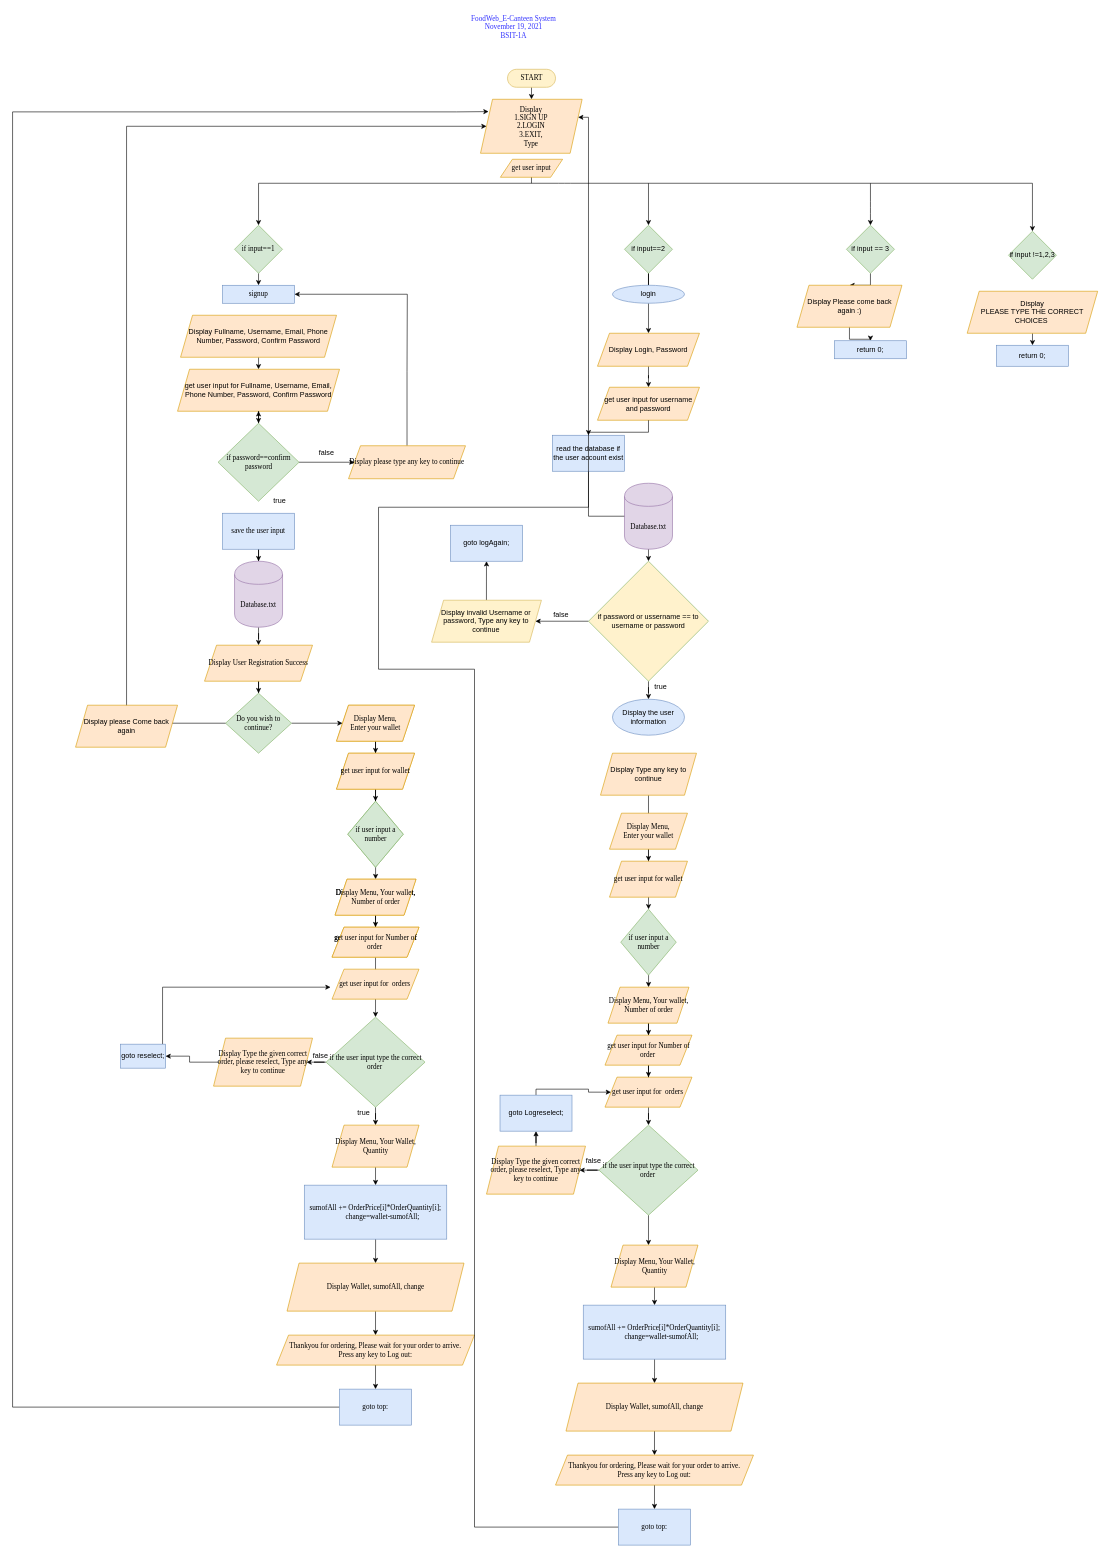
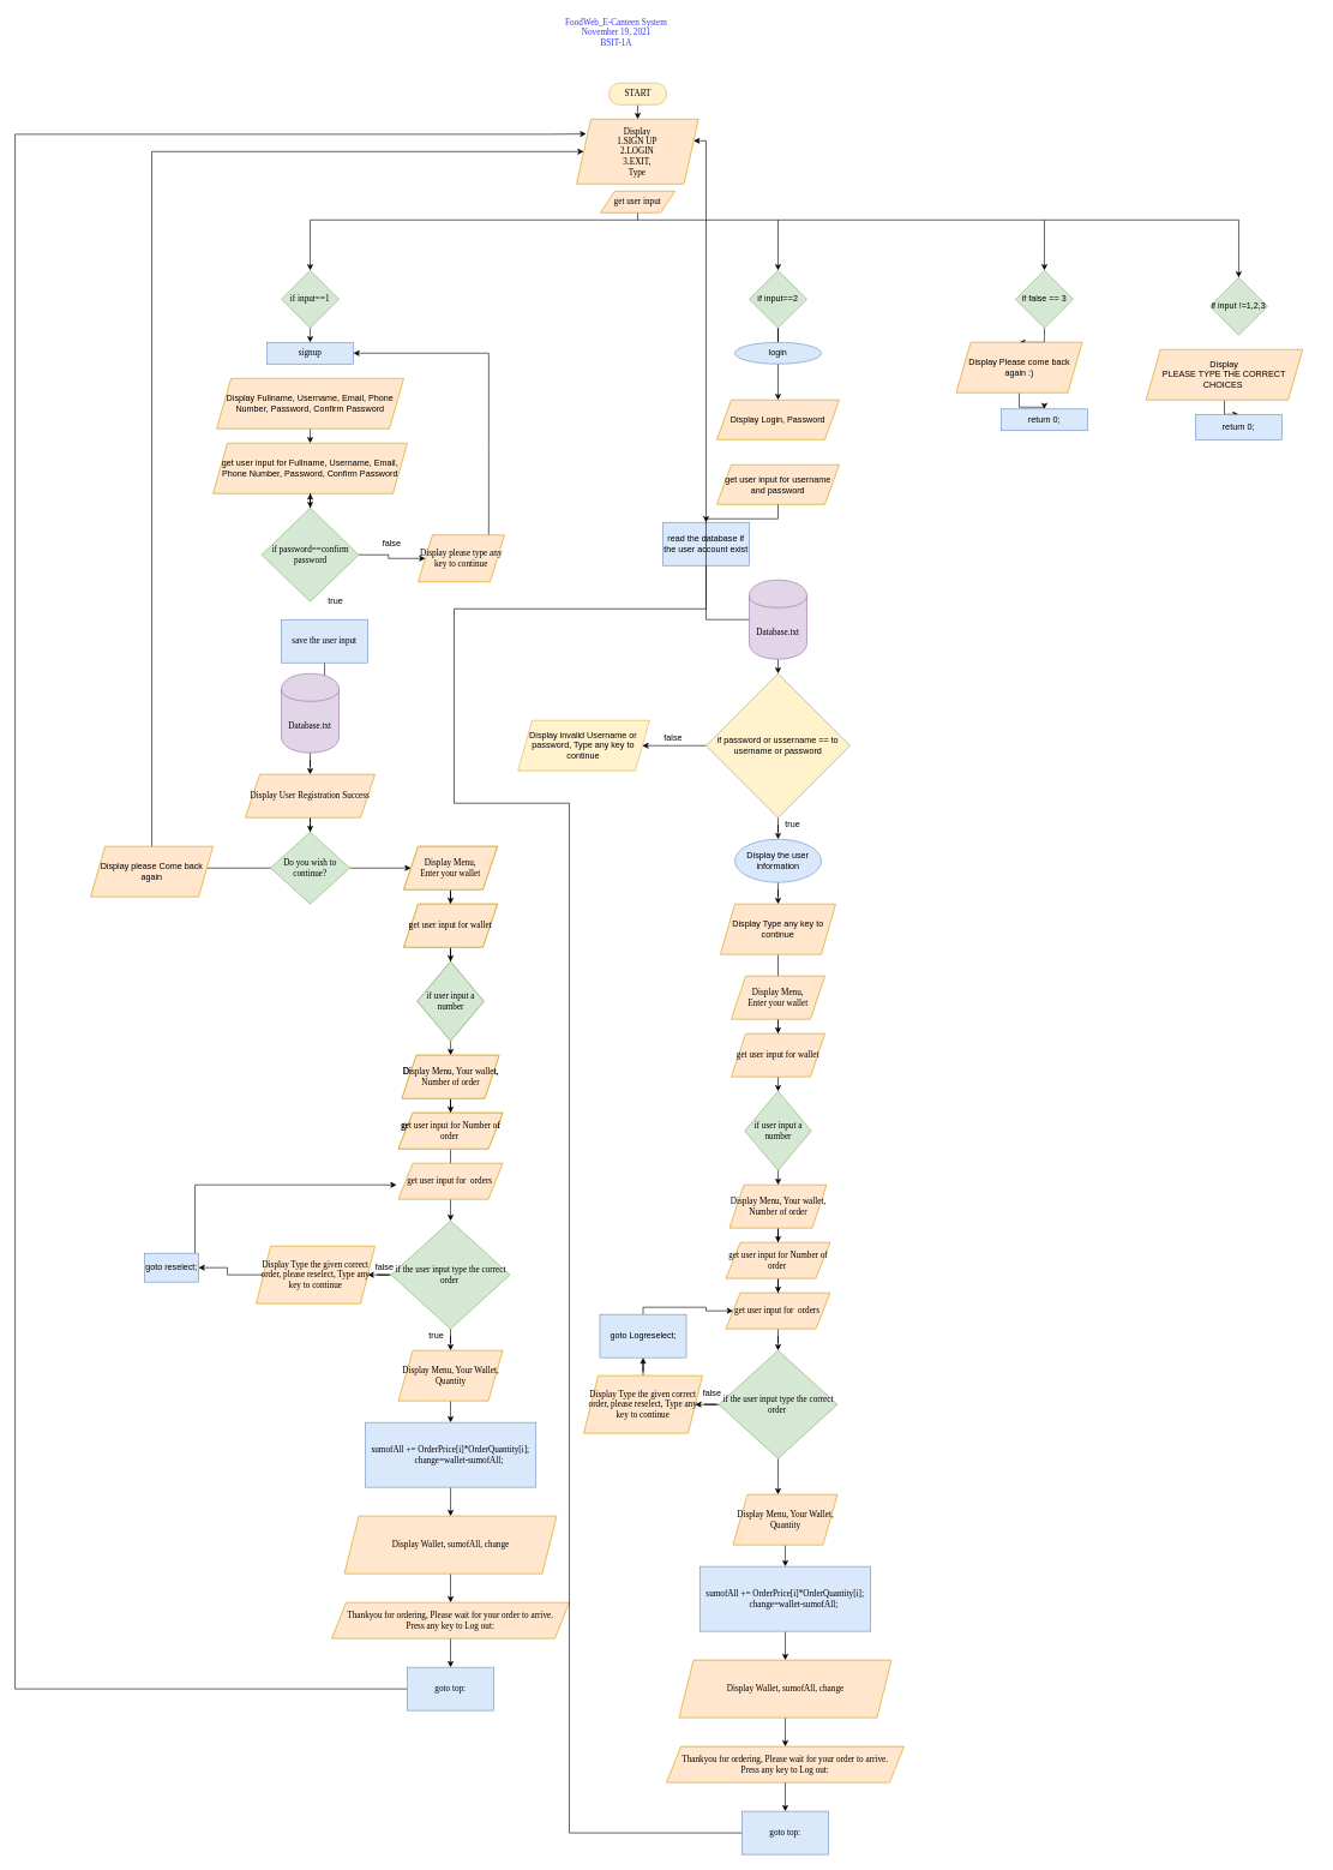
- <mxCell id="122" value="if input == 3" style="rhombus;whiteSpace=wrap;html=1;fillColor=#d5e8d4;strokeColor=#82b366;" parent="1" vertex="1"><mxGeometry x="1410" y="375" width="80" height="80" as="geometry" /></mxCell>
+ <mxCell id="122" value="if false == 3" style="rhombus;whiteSpace=wrap;html=1;fillColor=#d5e8d4;strokeColor=#82b366;" parent="1" vertex="1"><mxGeometry x="1410" y="375" width="80" height="80" as="geometry" /></mxCell>
- <mxCell id="130" value="Display&lt;br&gt;PLEASE TYPE THE CORRECT CHOICES&amp;nbsp;" style="shape=parallelogram;perimeter=parallelogramPerimeter;whiteSpace=wrap;html=1;fixedSize=1;strokeColor=#d79b00;fillColor=#ffe6cc;" parent="1" vertex="1"><mxGeometry x="1611.25" y="485" width="217.5" height="70" as="geometry" /></mxCell>
+ <mxCell id="130" value="Display&lt;br&gt;PLEASE TYPE THE CORRECT CHOICES&amp;nbsp;" style="shape=parallelogram;perimeter=parallelogramPerimeter;whiteSpace=wrap;html=1;fixedSize=1;strokeColor=#d79b00;fillColor=#ffe6cc;" parent="1" vertex="1"><mxGeometry x="1591.25" y="485" width="217.5" height="70" as="geometry" /></mxCell>
- <mxCell id="68" value="" style="edgeStyle=orthogonalEdgeStyle;rounded=0;orthogonalLoop=1;jettySize=auto;html=1;" parent="1" source="69" target="71" edge="1"><mxGeometry relative="1" as="geometry" /></mxCell>
- <mxCell id="24" value="Display please type any key to continue" style="shape=parallelogram;perimeter=parallelogramPerimeter;whiteSpace=wrap;html=1;fixedSize=1;fontFamily=Comic Sans MS;strokeColor=#d79b00;fillColor=#ffe6cc;" parent="1" vertex="1"><mxGeometry x="580" y="742.5" width="195" height="55" as="geometry" /></mxCell>
+ <mxCell id="24" value="Display please type any key to continue" style="shape=parallelogram;perimeter=parallelogramPerimeter;whiteSpace=wrap;html=1;fixedSize=1;fontFamily=Comic Sans MS;strokeColor=#d79b00;fillColor=#ffe6cc;" parent="1" vertex="1"><mxGeometry x="580" y="742.5" width="120" height="65" as="geometry" /></mxCell>
- <mxCell id="20" value="save the user input" style="whiteSpace=wrap;html=1;fontFamily=Comic Sans MS;strokeColor=#6c8ebf;fillColor=#dae8fc;" parent="1" vertex="1"><mxGeometry x="370" y="855" width="120" height="60" as="geometry" /></mxCell>
+ <mxCell id="20" value="save the user input" style="whiteSpace=wrap;html=1;fontFamily=Comic Sans MS;strokeColor=#6c8ebf;fillColor=#dae8fc;" parent="1" vertex="1"><mxGeometry x="390" y="860" width="120" height="60" as="geometry" /></mxCell>
- <mxCell id="77" value="goto logAgain;" style="whiteSpace=wrap;html=1;strokeColor=#6c8ebf;fillColor=#dae8fc;" parent="1" vertex="1"><mxGeometry x="750.005" y="875" width="120" height="60" as="geometry" /></mxCell>
- <mxCell id="75" value="" style="edgeStyle=orthogonalEdgeStyle;rounded=0;orthogonalLoop=1;jettySize=auto;html=1;entryX=0.5;entryY=1;entryDx=0;entryDy=0;" parent="1" source="76" target="77" edge="1"><mxGeometry relative="1" as="geometry"><mxPoint x="810" y="945" as="targetPoint" /><Array as="points"><mxPoint x="810" y="968" /><mxPoint x="810" y="968" /></Array></mxGeometry></mxCell>
+ <mxCell id="82" value="" style="edgeStyle=orthogonalEdgeStyle;rounded=0;orthogonalLoop=1;jettySize=auto;html=1;" parent="1" source="83" target="85" edge="1"><mxGeometry relative="1" as="geometry" /></mxCell>
